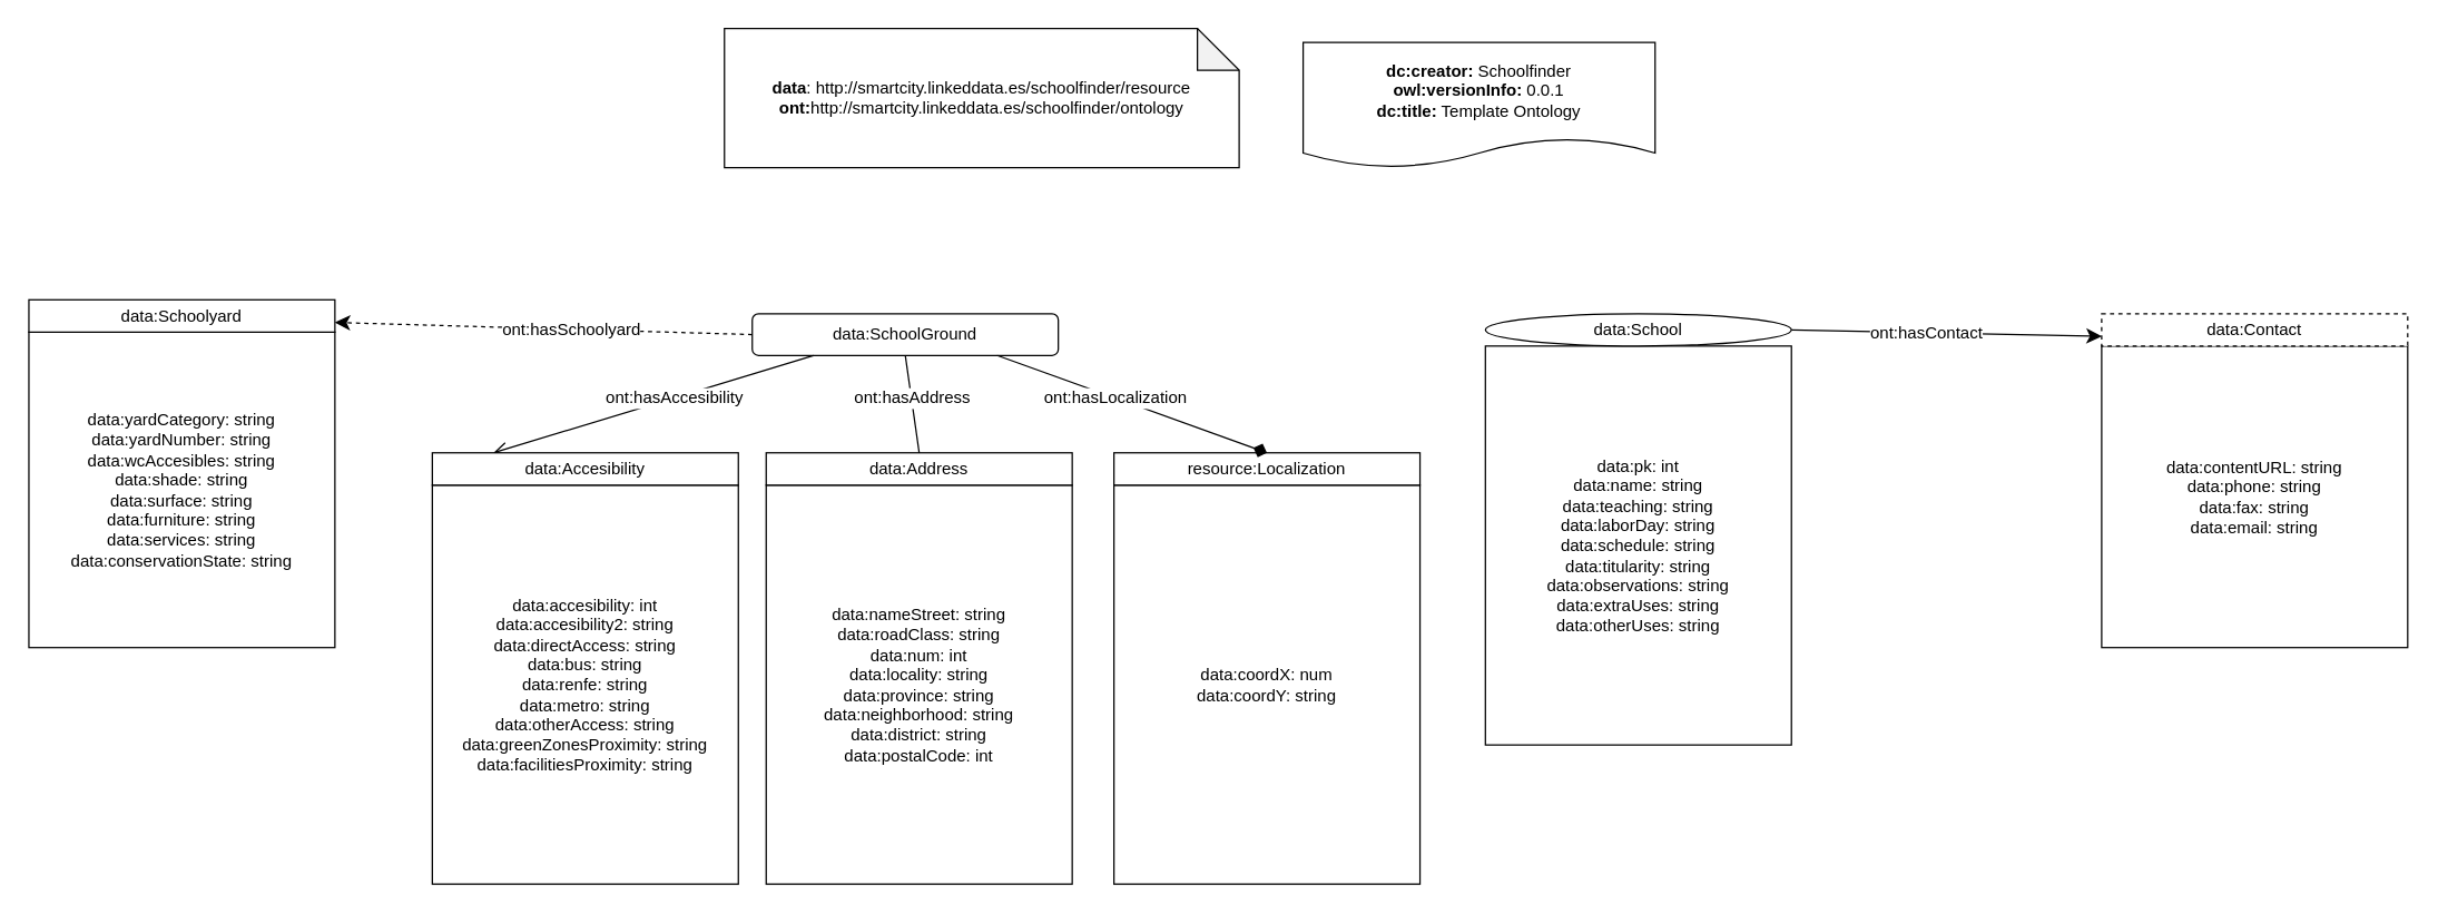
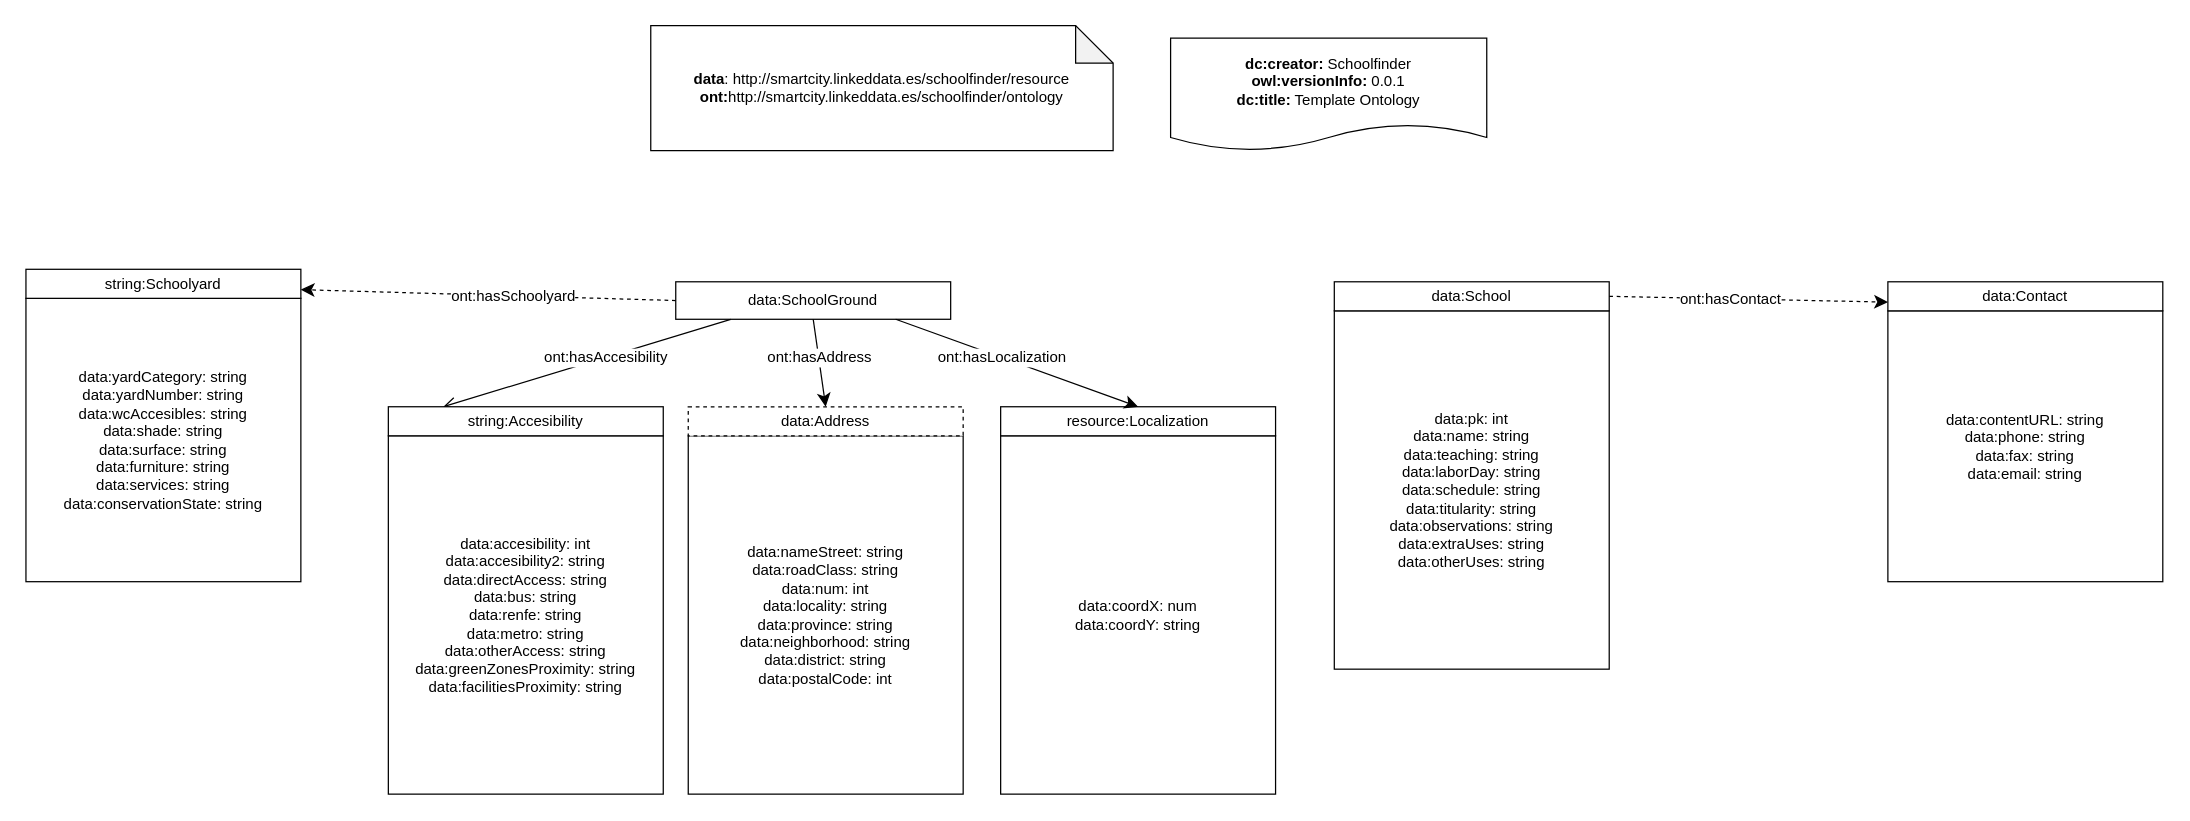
- <mxCell id="25" value="data:Schoolyard" style="rounded=0;whiteSpace=wrap;html=1;snapToPoint=1;points=[[0.1,0],[0.2,0],[0.3,0],[0.4,0],[0.5,0],[0.6,0],[0.7,0],[0.8,0],[0.9,0],[0,0.1],[0,0.3],[0,0.5],[0,0.7],[0,0.9],[0.1,1],[0.2,1],[0.3,1],[0.4,1],[0.5,1],[0.6,1],[0.7,1],[0.8,1],[0.9,1],[1,0.1],[1,0.3],[1,0.5],[1,0.7],[1,0.9]];" vertex="1" parent="23"><mxGeometry width="220" height="23.25" as="geometry" /></mxCell>
+ <mxCell id="25" value="string:Schoolyard" style="rounded=0;whiteSpace=wrap;html=1;snapToPoint=1;points=[[0.1,0],[0.2,0],[0.3,0],[0.4,0],[0.5,0],[0.6,0],[0.7,0],[0.8,0],[0.9,0],[0,0.1],[0,0.3],[0,0.5],[0,0.7],[0,0.9],[0.1,1],[0.2,1],[0.3,1],[0.4,1],[0.5,1],[0.6,1],[0.7,1],[0.8,1],[0.9,1],[1,0.1],[1,0.3],[1,0.5],[1,0.7],[1,0.9]];" vertex="1" parent="23"><mxGeometry width="220" height="23.25" as="geometry" /></mxCell>
- <mxCell id="6" value="data:School" style="ellipse;whiteSpace=wrap;html=1;snapToPoint=1;points=[[0.1,0],[0.2,0],[0.3,0],[0.4,0],[0.5,0],[0.6,0],[0.7,0],[0.8,0],[0.9,0],[0,0.1],[0,0.3],[0,0.5],[0,0.7],[0,0.9],[0.1,1],[0.2,1],[0.3,1],[0.4,1],[0.5,1],[0.6,1],[0.7,1],[0.8,1],[0.9,1],[1,0.1],[1,0.3],[1,0.5],[1,0.7],[1,0.9]];" vertex="1" parent="4"><mxGeometry width="220" height="23.25" as="geometry" /></mxCell>
+ <mxCell id="6" value="data:School" style="rounded=0;whiteSpace=wrap;html=1;snapToPoint=1;points=[[0.1,0],[0.2,0],[0.3,0],[0.4,0],[0.5,0],[0.6,0],[0.7,0],[0.8,0],[0.9,0],[0,0.1],[0,0.3],[0,0.5],[0,0.7],[0,0.9],[0.1,1],[0.2,1],[0.3,1],[0.4,1],[0.5,1],[0.6,1],[0.7,1],[0.8,1],[0.9,1],[1,0.1],[1,0.3],[1,0.5],[1,0.7],[1,0.9]];" vertex="1" parent="4"><mxGeometry width="220" height="23.25" as="geometry" /></mxCell>
- <mxCell id="29" value="data:Contact" style="rounded=0;whiteSpace=wrap;html=1;snapToPoint=1;points=[[0.1,0],[0.2,0],[0.3,0],[0.4,0],[0.5,0],[0.6,0],[0.7,0],[0.8,0],[0.9,0],[0,0.1],[0,0.3],[0,0.5],[0,0.7],[0,0.9],[0.1,1],[0.2,1],[0.3,1],[0.4,1],[0.5,1],[0.6,1],[0.7,1],[0.8,1],[0.9,1],[1,0.1],[1,0.3],[1,0.5],[1,0.7],[1,0.9]];dashed=1;" vertex="1" parent="1"><mxGeometry x="1510" y="225" width="220" height="23.25" as="geometry" /></mxCell>
+ <mxCell id="29" value="data:Contact" style="rounded=0;whiteSpace=wrap;html=1;snapToPoint=1;points=[[0.1,0],[0.2,0],[0.3,0],[0.4,0],[0.5,0],[0.6,0],[0.7,0],[0.8,0],[0.9,0],[0,0.1],[0,0.3],[0,0.5],[0,0.7],[0,0.9],[0.1,1],[0.2,1],[0.3,1],[0.4,1],[0.5,1],[0.6,1],[0.7,1],[0.8,1],[0.9,1],[1,0.1],[1,0.3],[1,0.5],[1,0.7],[1,0.9]];" vertex="1" parent="1"><mxGeometry x="1510" y="225" width="220" height="23.25" as="geometry" /></mxCell>
- <mxCell id="7" value="data:SchoolGround" style="whiteSpace=wrap;html=1;snapToPoint=1;points=[[0.1,0],[0.2,0],[0.3,0],[0.4,0],[0.5,0],[0.6,0],[0.7,0],[0.8,0],[0.9,0],[0,0.1],[0,0.3],[0,0.5],[0,0.7],[0,0.9],[0.1,1],[0.2,1],[0.3,1],[0.4,1],[0.5,1],[0.6,1],[0.7,1],[0.8,1],[0.9,1],[1,0.1],[1,0.3],[1,0.5],[1,0.7],[1,0.9]];rounded=1;" vertex="1" parent="1"><mxGeometry x="540" y="225" width="220" height="30.0" as="geometry" /></mxCell>
+ <mxCell id="7" value="data:SchoolGround" style="rounded=0;whiteSpace=wrap;html=1;snapToPoint=1;points=[[0.1,0],[0.2,0],[0.3,0],[0.4,0],[0.5,0],[0.6,0],[0.7,0],[0.8,0],[0.9,0],[0,0.1],[0,0.3],[0,0.5],[0,0.7],[0,0.9],[0.1,1],[0.2,1],[0.3,1],[0.4,1],[0.5,1],[0.6,1],[0.7,1],[0.8,1],[0.9,1],[1,0.1],[1,0.3],[1,0.5],[1,0.7],[1,0.9]];" vertex="1" parent="1"><mxGeometry x="540" y="225" width="220" height="30.0" as="geometry" /></mxCell>
- <mxCell id="30" value="" style="endArrow=classic;html=1;exitX=1;exitY=0.5;exitDx=0;exitDy=0;endSize=8;arcSize=0;rounded=0;entryX=0;entryY=0.7;entryDx=0;entryDy=0;" edge="1" parent="1" source="6" target="29"><mxGeometry width="50" height="50" relative="1" as="geometry"><mxPoint x="1077" y="246.625" as="sourcePoint" /><mxPoint x="770" y="250" as="targetPoint" /></mxGeometry></mxCell>
+ <mxCell id="30" value="" style="endArrow=classic;html=1;exitX=1;exitY=0.5;exitDx=0;exitDy=0;endSize=8;arcSize=0;rounded=0;entryX=0;entryY=0.7;entryDx=0;entryDy=0;dashed=1;" edge="1" parent="1" source="6" target="29"><mxGeometry width="50" height="50" relative="1" as="geometry"><mxPoint x="1077" y="246.625" as="sourcePoint" /><mxPoint x="770" y="250" as="targetPoint" /></mxGeometry></mxCell>
- <mxCell id="19" value="" style="endArrow=none;html=1;exitX=0.5;exitY=1;exitDx=0;exitDy=0;endSize=8;arcSize=0;rounded=0;entryX=0.5;entryY=0;entryDx=0;entryDy=0;" edge="1" parent="1" source="7" target="15"><mxGeometry width="50" height="50" relative="1" as="geometry"><mxPoint x="1077" y="246.625" as="sourcePoint" /><mxPoint x="770" y="250" as="targetPoint" /></mxGeometry></mxCell>
+ <mxCell id="19" value="" style="endArrow=classic;html=1;exitX=0.5;exitY=1;exitDx=0;exitDy=0;endSize=8;arcSize=0;rounded=0;entryX=0.5;entryY=0;entryDx=0;entryDy=0;" edge="1" parent="1" source="7" target="15"><mxGeometry width="50" height="50" relative="1" as="geometry"><mxPoint x="1077" y="246.625" as="sourcePoint" /><mxPoint x="770" y="250" as="targetPoint" /></mxGeometry></mxCell>
- <mxCell id="21" value="" style="endArrow=diamond;html=1;exitX=0.8;exitY=1;exitDx=0;exitDy=0;endSize=8;arcSize=0;rounded=0;entryX=0.5;entryY=0;entryDx=0;entryDy=0;" edge="1" parent="1" source="7" target="12"><mxGeometry width="50" height="50" relative="1" as="geometry"><mxPoint x="1077" y="246.625" as="sourcePoint" /><mxPoint x="770" y="250" as="targetPoint" /></mxGeometry></mxCell>
+ <mxCell id="21" value="" style="endArrow=classic;html=1;exitX=0.8;exitY=1;exitDx=0;exitDy=0;endSize=8;arcSize=0;rounded=0;entryX=0.5;entryY=0;entryDx=0;entryDy=0;" edge="1" parent="1" source="7" target="12"><mxGeometry width="50" height="50" relative="1" as="geometry"><mxPoint x="1077" y="246.625" as="sourcePoint" /><mxPoint x="770" y="250" as="targetPoint" /></mxGeometry></mxCell>
- <mxCell id="15" value="data:Address" style="rounded=0;whiteSpace=wrap;html=1;snapToPoint=1;points=[[0.1,0],[0.2,0],[0.3,0],[0.4,0],[0.5,0],[0.6,0],[0.7,0],[0.8,0],[0.9,0],[0,0.1],[0,0.3],[0,0.5],[0,0.7],[0,0.9],[0.1,1],[0.2,1],[0.3,1],[0.4,1],[0.5,1],[0.6,1],[0.7,1],[0.8,1],[0.9,1],[1,0.1],[1,0.3],[1,0.5],[1,0.7],[1,0.9]];" vertex="1" parent="13"><mxGeometry width="220" height="23.25" as="geometry" /></mxCell>
+ <mxCell id="15" value="data:Address" style="rounded=0;whiteSpace=wrap;html=1;snapToPoint=1;points=[[0.1,0],[0.2,0],[0.3,0],[0.4,0],[0.5,0],[0.6,0],[0.7,0],[0.8,0],[0.9,0],[0,0.1],[0,0.3],[0,0.5],[0,0.7],[0,0.9],[0.1,1],[0.2,1],[0.3,1],[0.4,1],[0.5,1],[0.6,1],[0.7,1],[0.8,1],[0.9,1],[1,0.1],[1,0.3],[1,0.5],[1,0.7],[1,0.9]];dashed=1;" vertex="1" parent="13"><mxGeometry width="220" height="23.25" as="geometry" /></mxCell>
- <mxCell id="18" value="data:Accesibility" style="rounded=0;whiteSpace=wrap;html=1;snapToPoint=1;points=[[0.1,0],[0.2,0],[0.3,0],[0.4,0],[0.5,0],[0.6,0],[0.7,0],[0.8,0],[0.9,0],[0,0.1],[0,0.3],[0,0.5],[0,0.7],[0,0.9],[0.1,1],[0.2,1],[0.3,1],[0.4,1],[0.5,1],[0.6,1],[0.7,1],[0.8,1],[0.9,1],[1,0.1],[1,0.3],[1,0.5],[1,0.7],[1,0.9]];" vertex="1" parent="16"><mxGeometry width="220" height="23.25" as="geometry" /></mxCell>
+ <mxCell id="18" value="string:Accesibility" style="rounded=0;whiteSpace=wrap;html=1;snapToPoint=1;points=[[0.1,0],[0.2,0],[0.3,0],[0.4,0],[0.5,0],[0.6,0],[0.7,0],[0.8,0],[0.9,0],[0,0.1],[0,0.3],[0,0.5],[0,0.7],[0,0.9],[0.1,1],[0.2,1],[0.3,1],[0.4,1],[0.5,1],[0.6,1],[0.7,1],[0.8,1],[0.9,1],[1,0.1],[1,0.3],[1,0.5],[1,0.7],[1,0.9]];" vertex="1" parent="16"><mxGeometry width="220" height="23.25" as="geometry" /></mxCell>
